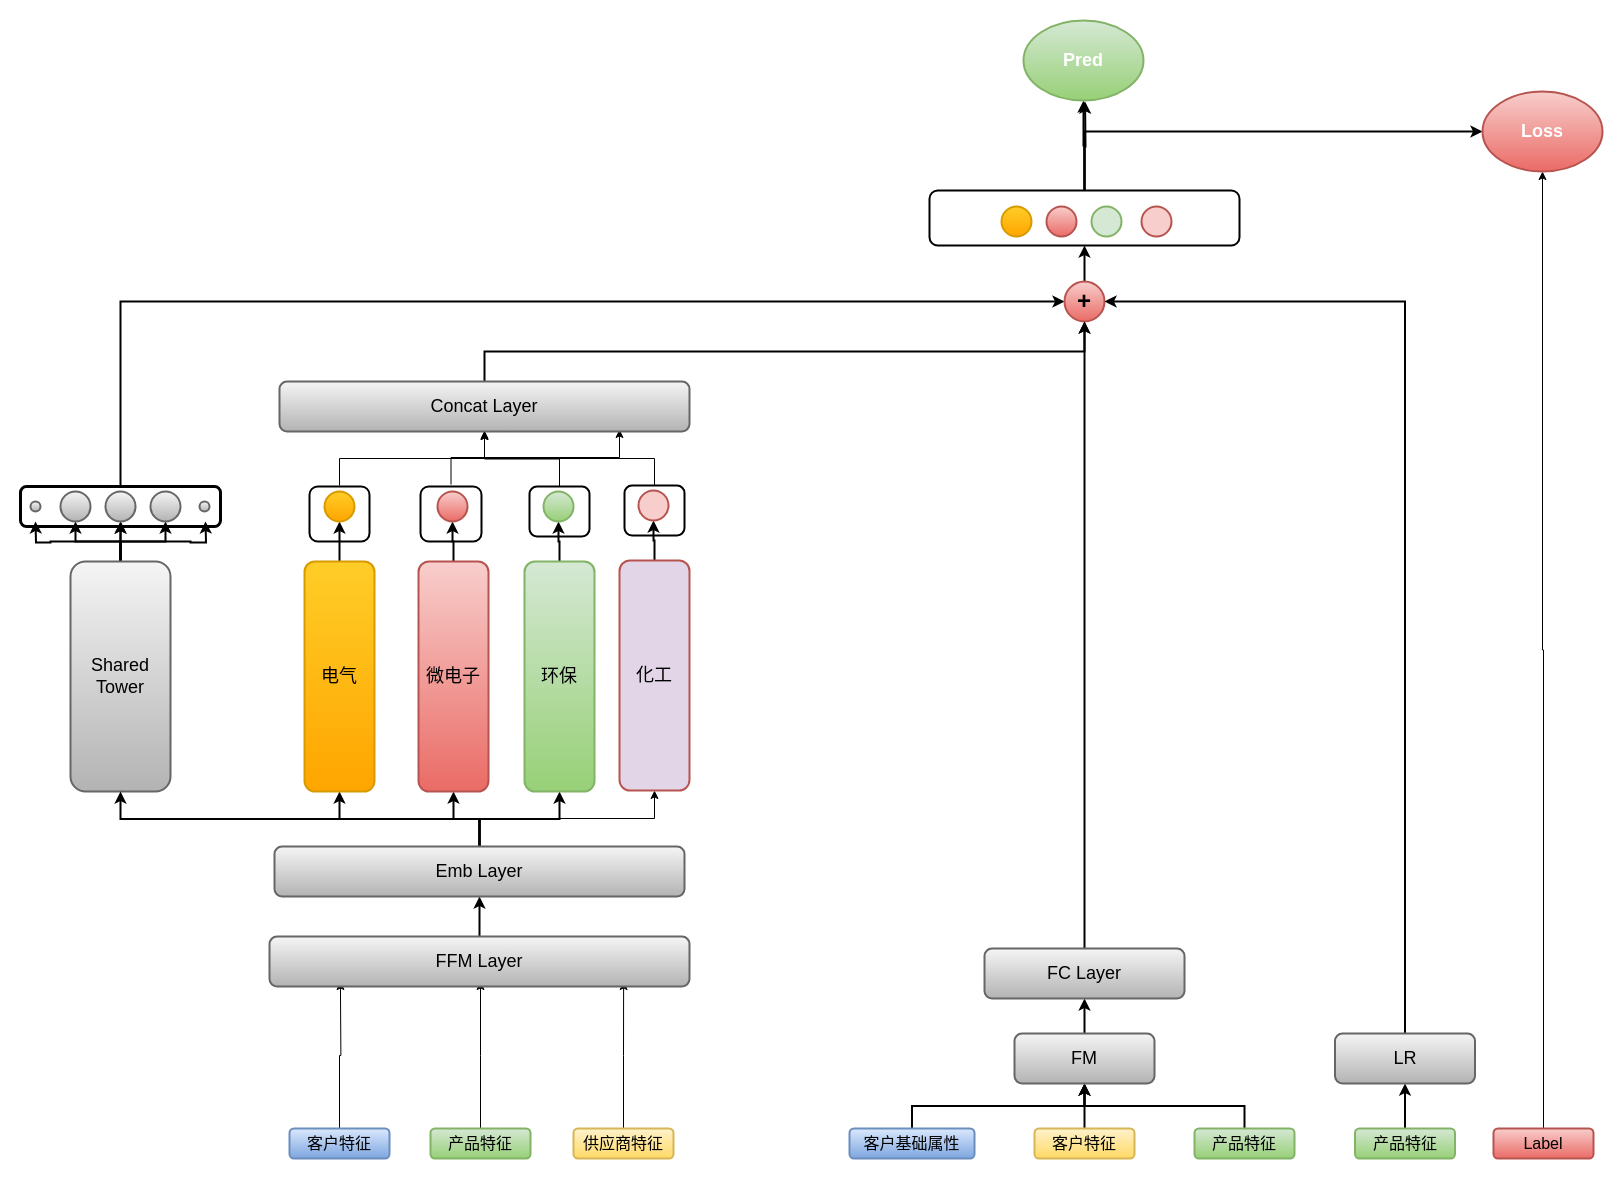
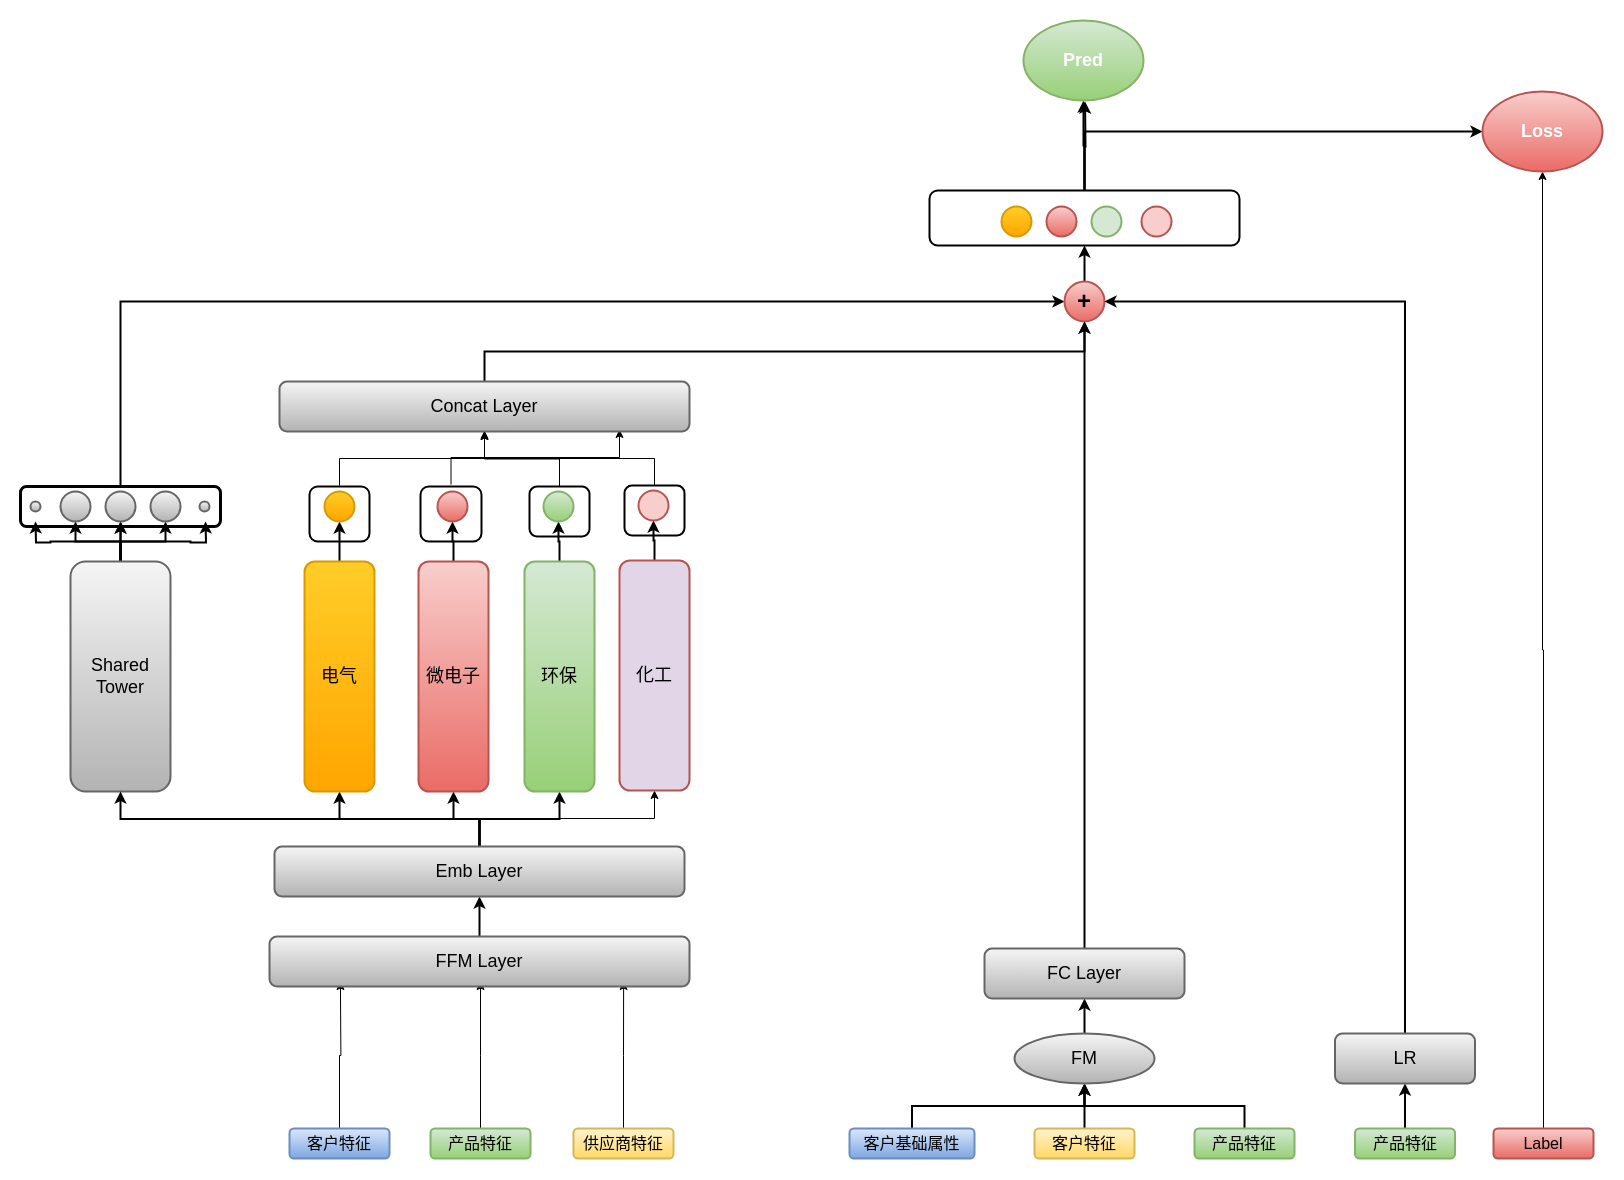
- <mxCell id="50" value="FM" style="rounded=1;whiteSpace=wrap;html=1;fontSize=18;fillColor=#f5f5f5;gradientColor=#b3b3b3;strokeColor=#666666;strokeWidth=2;" parent="1" vertex="1"><mxGeometry x="1014" y="1033" width="140" height="50" as="geometry" /></mxCell>
+ <mxCell id="50" value="FM" style="ellipse;whiteSpace=wrap;html=1;fontSize=18;fillColor=#f5f5f5;gradientColor=#b3b3b3;strokeColor=#666666;strokeWidth=2;" parent="1" vertex="1"><mxGeometry x="1014" y="1033" width="140" height="50" as="geometry" /></mxCell>
